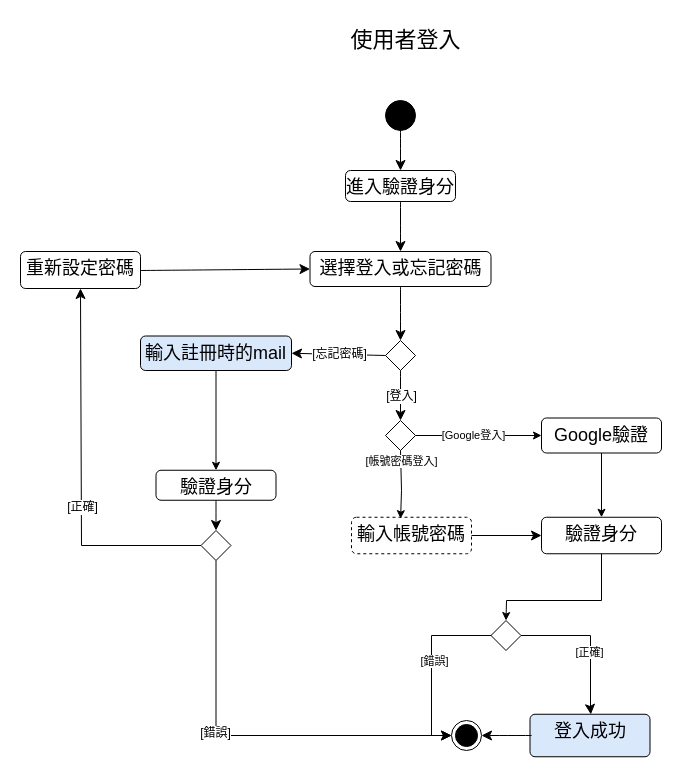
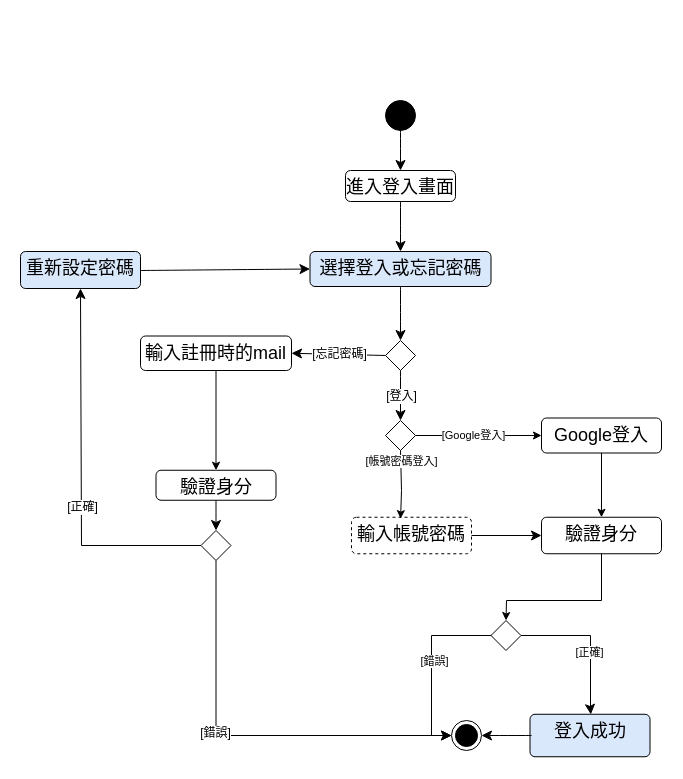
- <mxCell id="6" value="&lt;font style=&quot;font-size: 22px;&quot;&gt;使用者登入&lt;/font&gt;" style="text;html=1;align=center;verticalAlign=middle;resizable=0;points=[];autosize=1;strokeColor=none;fillColor=none;fontSize=16;" parent="1" vertex="1"><mxGeometry x="340" y="20" width="130" height="40" as="geometry" /></mxCell>
- <mxCell id="4" value="&lt;span style=&quot;font-size: 18px;&quot;&gt;進入&lt;/span&gt;&lt;span style=&quot;font-size: 18px; background-color: initial;&quot;&gt;驗證身分&lt;/span&gt;" style="html=1;align=center;verticalAlign=top;rounded=1;absoluteArcSize=1;arcSize=10;dashed=0;whiteSpace=wrap;" parent="1" vertex="1"><mxGeometry x="345" y="170" width="110" height="31" as="geometry" /></mxCell>
+ <mxCell id="4" value="&lt;span style=&quot;font-size: 18px;&quot;&gt;進入&lt;/span&gt;&lt;span style=&quot;font-size: 18px; background-color: initial;&quot;&gt;登入畫面&lt;/span&gt;" style="html=1;align=center;verticalAlign=top;rounded=1;absoluteArcSize=1;arcSize=10;dashed=0;whiteSpace=wrap;" parent="1" vertex="1"><mxGeometry x="345" y="170" width="110" height="31" as="geometry" /></mxCell>
- <mxCell id="7" value="&lt;span style=&quot;font-size: 18px;&quot;&gt;選擇登入或&lt;/span&gt;&lt;span style=&quot;font-size: 18px; background-color: initial;&quot;&gt;忘記密碼&lt;/span&gt;" style="html=1;align=center;verticalAlign=top;rounded=1;absoluteArcSize=1;arcSize=10;dashed=0;whiteSpace=wrap;" parent="1" vertex="1"><mxGeometry x="309.5" y="251" width="181" height="35" as="geometry" /></mxCell>
+ <mxCell id="7" value="&lt;span style=&quot;font-size: 18px;&quot;&gt;選擇登入或&lt;/span&gt;&lt;span style=&quot;font-size: 18px; background-color: initial;&quot;&gt;忘記密碼&lt;/span&gt;" style="html=1;align=center;verticalAlign=top;rounded=1;absoluteArcSize=1;arcSize=10;dashed=0;whiteSpace=wrap;fillColor=#dae8fc;" parent="1" vertex="1"><mxGeometry x="309.5" y="251" width="181" height="35" as="geometry" /></mxCell>
- <mxCell id="19" value="&lt;span style=&quot;font-size: 18px;&quot;&gt;重新&lt;/span&gt;&lt;span style=&quot;font-size: 18px; background-color: initial;&quot;&gt;設定密碼&lt;/span&gt;" style="html=1;align=center;verticalAlign=top;rounded=1;absoluteArcSize=1;arcSize=10;dashed=0;whiteSpace=wrap;" parent="1" vertex="1"><mxGeometry x="20" y="251" width="120" height="37" as="geometry" /></mxCell>
+ <mxCell id="19" value="&lt;span style=&quot;font-size: 18px;&quot;&gt;重新&lt;/span&gt;&lt;span style=&quot;font-size: 18px; background-color: initial;&quot;&gt;設定密碼&lt;/span&gt;" style="html=1;align=center;verticalAlign=top;rounded=1;absoluteArcSize=1;arcSize=10;dashed=0;whiteSpace=wrap;fillColor=#dae8fc;" parent="1" vertex="1"><mxGeometry x="20" y="251" width="120" height="37" as="geometry" /></mxCell>
- <mxCell id="13" value="&lt;span style=&quot;font-size: 18px;&quot;&gt;輸入註冊時&lt;/span&gt;&lt;span style=&quot;font-size: 18px; background-color: initial;&quot;&gt;的mail&lt;/span&gt;" style="html=1;align=center;verticalAlign=top;rounded=1;absoluteArcSize=1;arcSize=10;dashed=0;whiteSpace=wrap;fillColor=#dae8fc;" parent="1" vertex="1"><mxGeometry x="140" y="335.5" width="151" height="34.5" as="geometry" /></mxCell>
+ <mxCell id="13" value="&lt;span style=&quot;font-size: 18px;&quot;&gt;輸入註冊時&lt;/span&gt;&lt;span style=&quot;font-size: 18px; background-color: initial;&quot;&gt;的mail&lt;/span&gt;" style="html=1;align=center;verticalAlign=top;rounded=1;absoluteArcSize=1;arcSize=10;dashed=0;whiteSpace=wrap;" parent="1" vertex="1"><mxGeometry x="140" y="335.5" width="151" height="34.5" as="geometry" /></mxCell>
- <mxCell id="34" value="&lt;span style=&quot;font-size: 18px;&quot;&gt;Google驗證&lt;/span&gt;" style="html=1;align=center;verticalAlign=top;rounded=1;absoluteArcSize=1;arcSize=10;dashed=0;whiteSpace=wrap;" vertex="1" parent="1"><mxGeometry x="541" y="417.5" width="120" height="35" as="geometry" /></mxCell>
+ <mxCell id="34" value="&lt;span style=&quot;font-size: 18px;&quot;&gt;Google登入&lt;/span&gt;" style="html=1;align=center;verticalAlign=top;rounded=1;absoluteArcSize=1;arcSize=10;dashed=0;whiteSpace=wrap;" vertex="1" parent="1"><mxGeometry x="541" y="417.5" width="120" height="35" as="geometry" /></mxCell>
